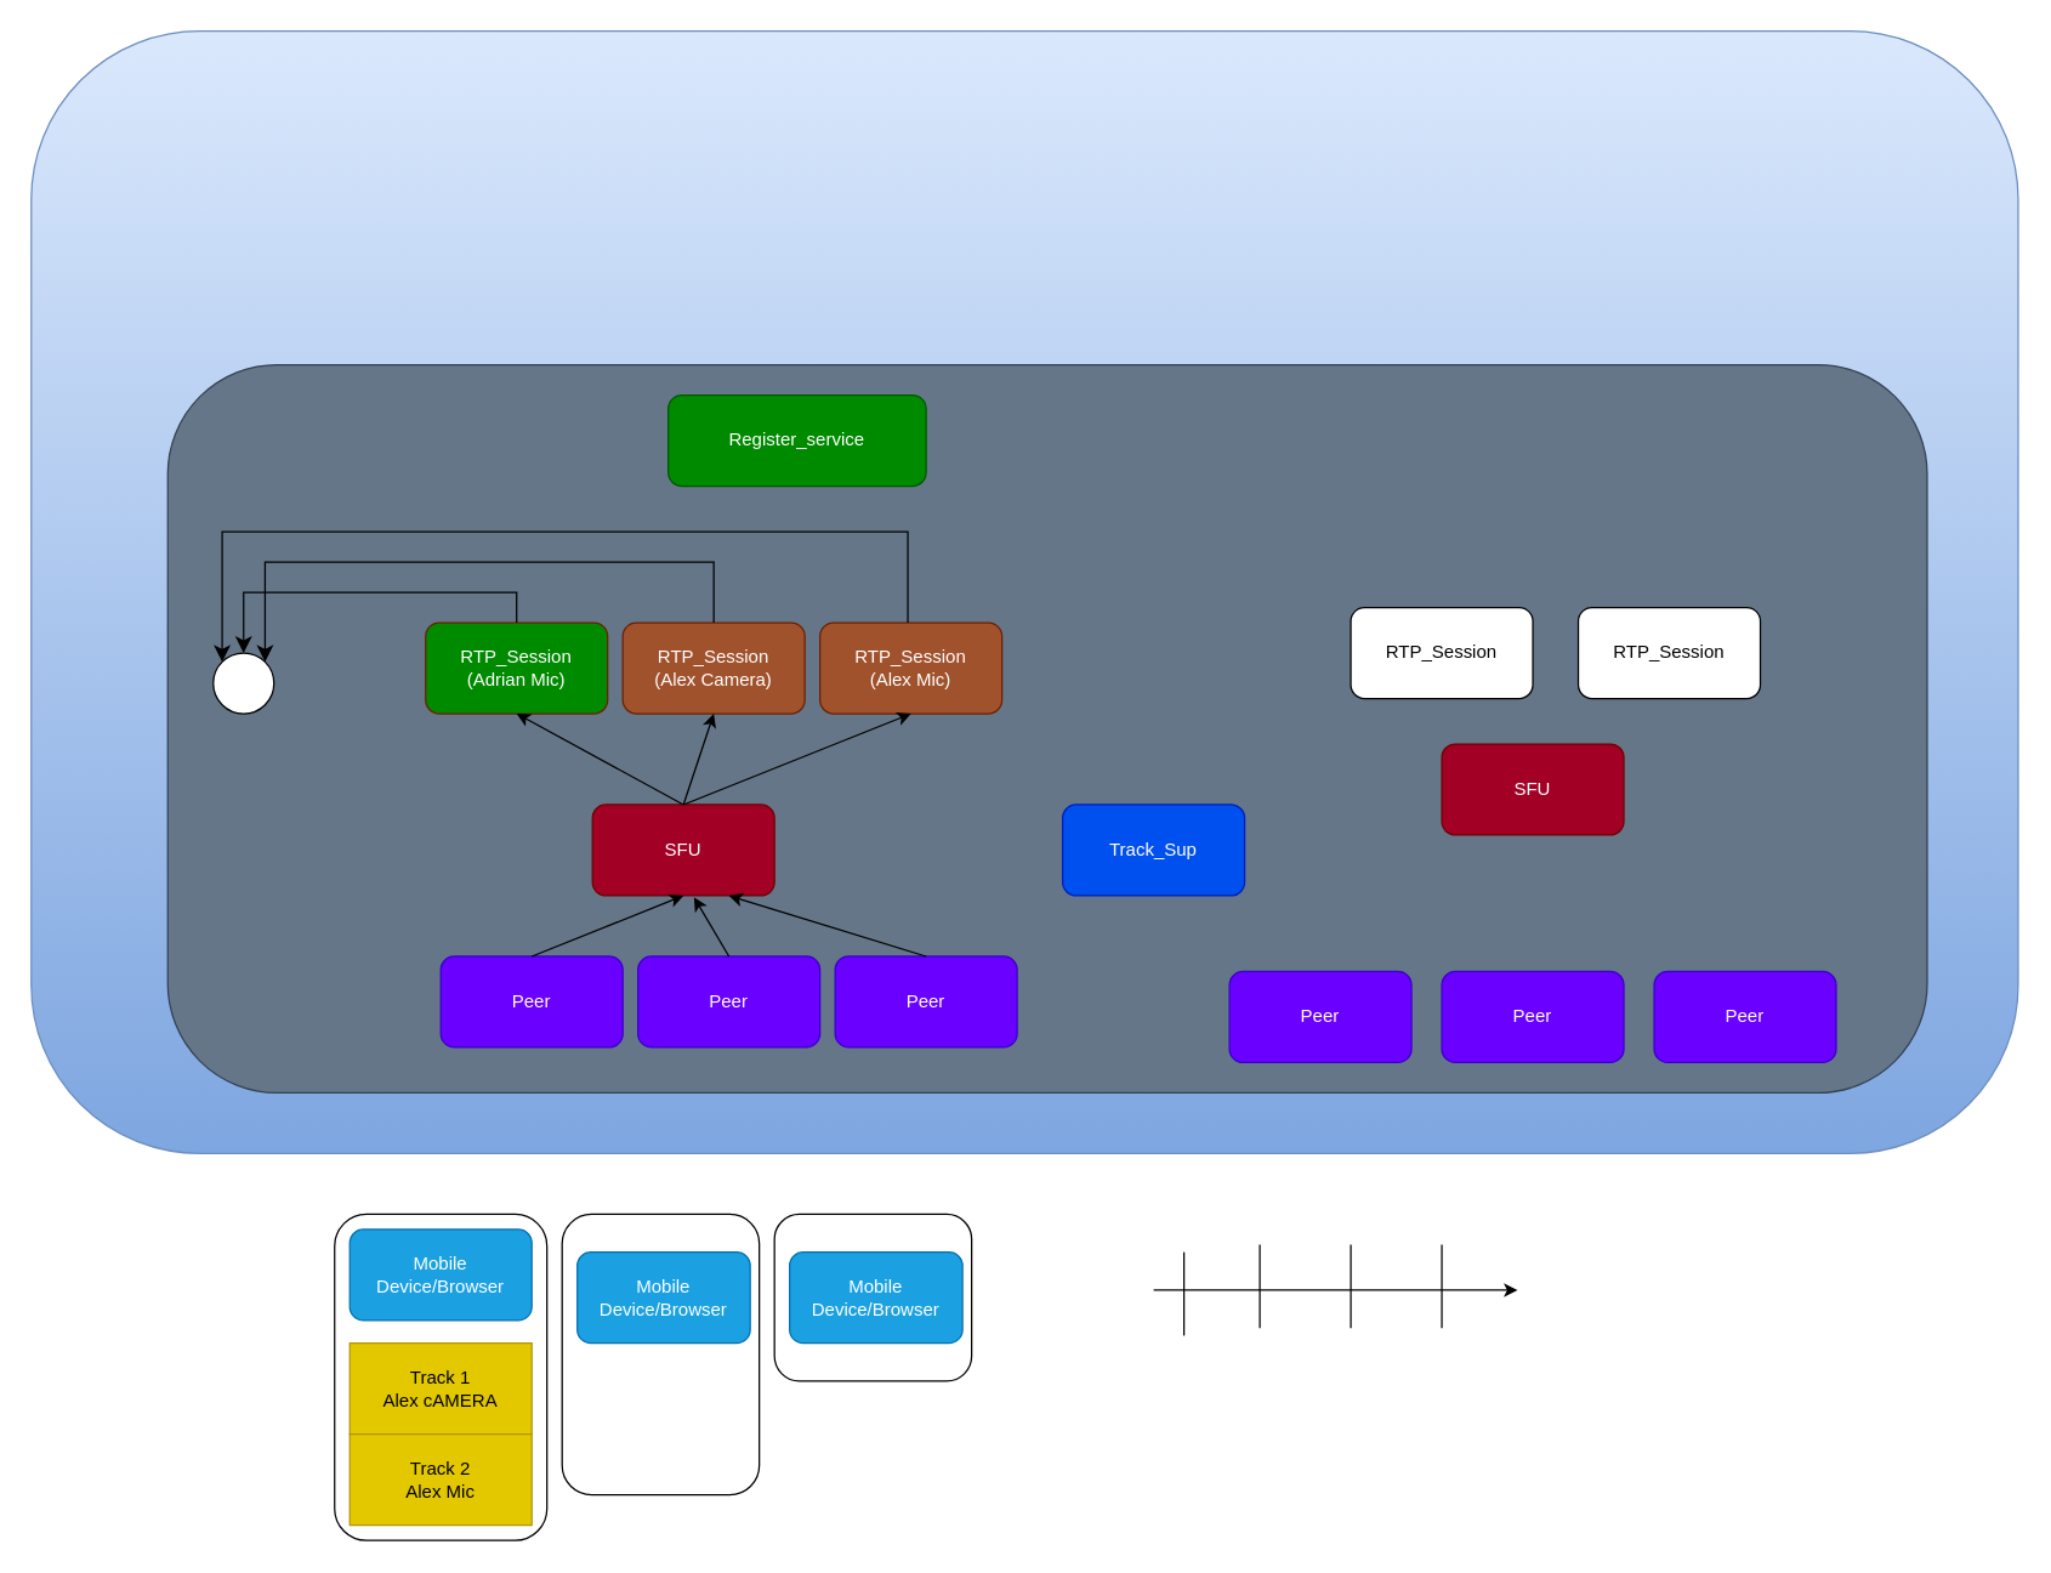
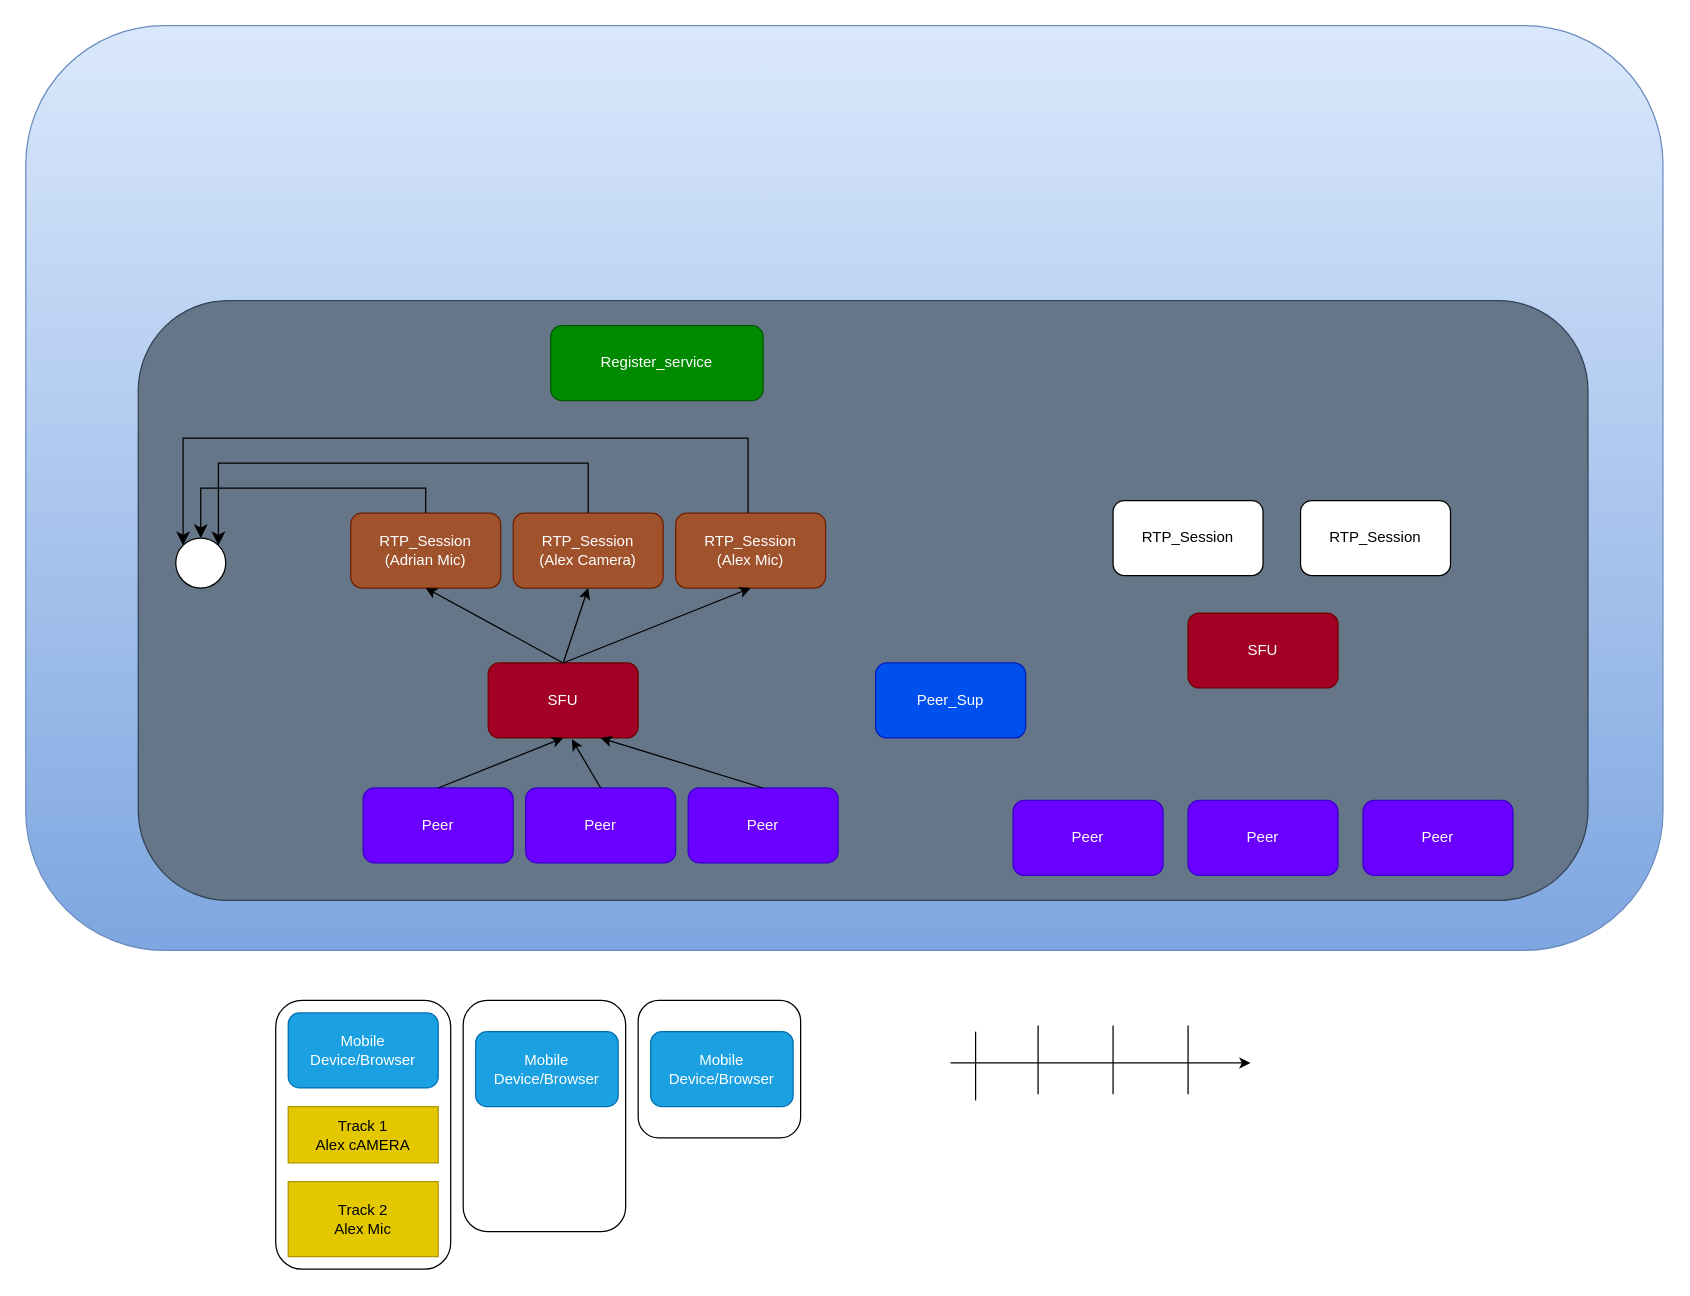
- <mxCell id="17" value="RTP_Session&lt;br&gt;(Adrian Mic)" style="rounded=1;whiteSpace=wrap;html=1;fillColor=#008a00;fontColor=#ffffff;strokeColor=#6D1F00;" vertex="1" parent="1"><mxGeometry x="280" y="410" width="120" height="60" as="geometry" /></mxCell>
+ <mxCell id="17" value="RTP_Session&lt;br&gt;(Adrian Mic)" style="rounded=1;whiteSpace=wrap;html=1;fillColor=#a0522d;fontColor=#ffffff;strokeColor=#6D1F00;" vertex="1" parent="1"><mxGeometry x="280" y="410" width="120" height="60" as="geometry" /></mxCell>
- <mxCell id="14" value="Track_Sup" style="rounded=1;whiteSpace=wrap;html=1;fillColor=#0050ef;fontColor=#ffffff;strokeColor=#001DBC;" parent="1" vertex="1"><mxGeometry x="700" y="530" width="120" height="60" as="geometry" /></mxCell>
+ <mxCell id="14" value="Peer_Sup" style="rounded=1;whiteSpace=wrap;html=1;fillColor=#0050ef;fontColor=#ffffff;strokeColor=#001DBC;" parent="1" vertex="1"><mxGeometry x="700" y="530" width="120" height="60" as="geometry" /></mxCell>
- <mxCell id="23" value="Track 1&lt;br&gt;Alex cAMERA" style="rounded=0;whiteSpace=wrap;html=1;fillColor=#e3c800;fontColor=#000000;strokeColor=#B09500;" vertex="1" parent="1"><mxGeometry x="230" y="885" width="120" height="60" as="geometry" /></mxCell>
+ <mxCell id="23" value="Track 1&lt;br&gt;Alex cAMERA" style="rounded=0;whiteSpace=wrap;html=1;fillColor=#e3c800;fontColor=#000000;strokeColor=#B09500;" vertex="1" parent="1"><mxGeometry x="230" y="885" width="120" height="45" as="geometry" /></mxCell>
